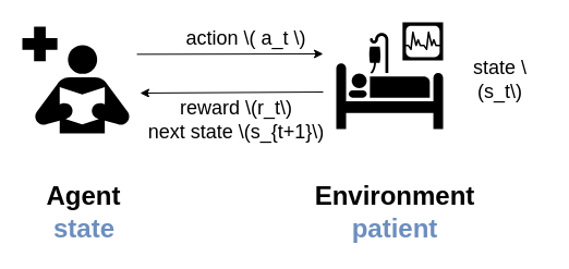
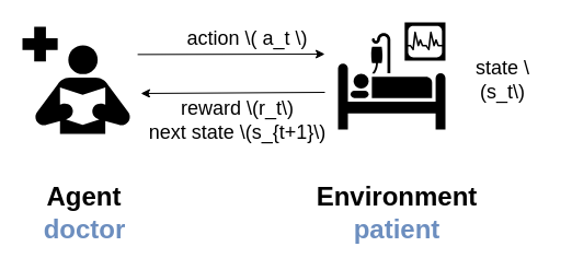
- <mxCell id="11" value="&lt;b&gt;&lt;font style=&quot;font-size: 24px&quot;&gt;state&lt;/font&gt;&lt;/b&gt;" style="text;html=1;strokeColor=none;fillColor=none;align=center;verticalAlign=middle;whiteSpace=wrap;rounded=0;fontSize=16;fontColor=#6C8EBF;" parent="1" vertex="1"><mxGeometry x="46.5" y="195" width="60" height="30" as="geometry" /></mxCell>
+ <mxCell id="11" value="&lt;b&gt;&lt;font style=&quot;font-size: 24px&quot;&gt;doctor&lt;/font&gt;&lt;/b&gt;" style="text;html=1;strokeColor=none;fillColor=none;align=center;verticalAlign=middle;whiteSpace=wrap;rounded=0;fontSize=16;fontColor=#6C8EBF;" parent="1" vertex="1"><mxGeometry x="46.5" y="195" width="60" height="30" as="geometry" /></mxCell>
